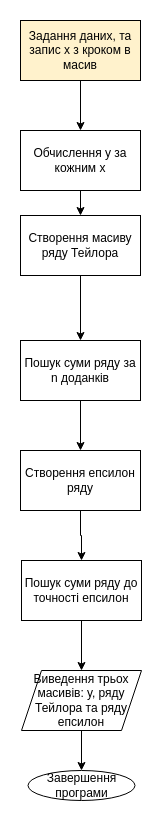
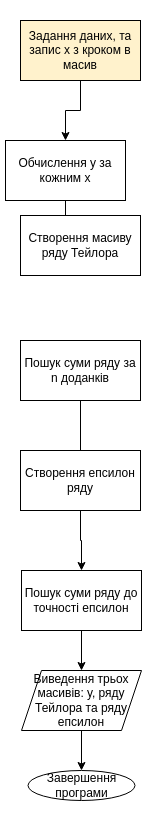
- <mxCell id="5" value="Обчислення у за кожним х" style="whiteSpace=wrap;html=1;" vertex="1" parent="1"><mxGeometry x="20" y="130" width="120" height="60" as="geometry" /></mxCell>
+ <mxCell id="5" value="Обчислення у за кожним х" style="whiteSpace=wrap;html=1;" vertex="1" parent="1"><mxGeometry x="5" y="140" width="120" height="60" as="geometry" /></mxCell>
- <mxCell id="6" value="" style="edgeStyle=orthogonalEdgeStyle;rounded=0;orthogonalLoop=1;jettySize=auto;html=1;" edge="1" parent="1" source="7" target="9"><mxGeometry relative="1" as="geometry" /></mxCell>
- <mxCell id="8" value="" style="edgeStyle=orthogonalEdgeStyle;rounded=0;orthogonalLoop=1;jettySize=auto;html=1;" edge="1" parent="1" source="9" target="11"><mxGeometry relative="1" as="geometry" /></mxCell>
+ <mxCell id="8" value="" style="edgeStyle=orthogonalEdgeStyle;rounded=0;orthogonalLoop=1;jettySize=auto;html=1;endArrow=none;" edge="1" parent="1" source="9" target="11"><mxGeometry relative="1" as="geometry" /></mxCell>
- <mxCell id="13" value="Пошук суми ряду до точності епсилон" style="whiteSpace=wrap;html=1;" vertex="1" parent="1"><mxGeometry x="21" y="560" width="120" height="60" as="geometry" /></mxCell>
+ <mxCell id="13" value="Пошук суми ряду до точності епсилон" style="whiteSpace=wrap;html=1;" vertex="1" parent="1"><mxGeometry x="21" y="570" width="120" height="60" as="geometry" /></mxCell>
